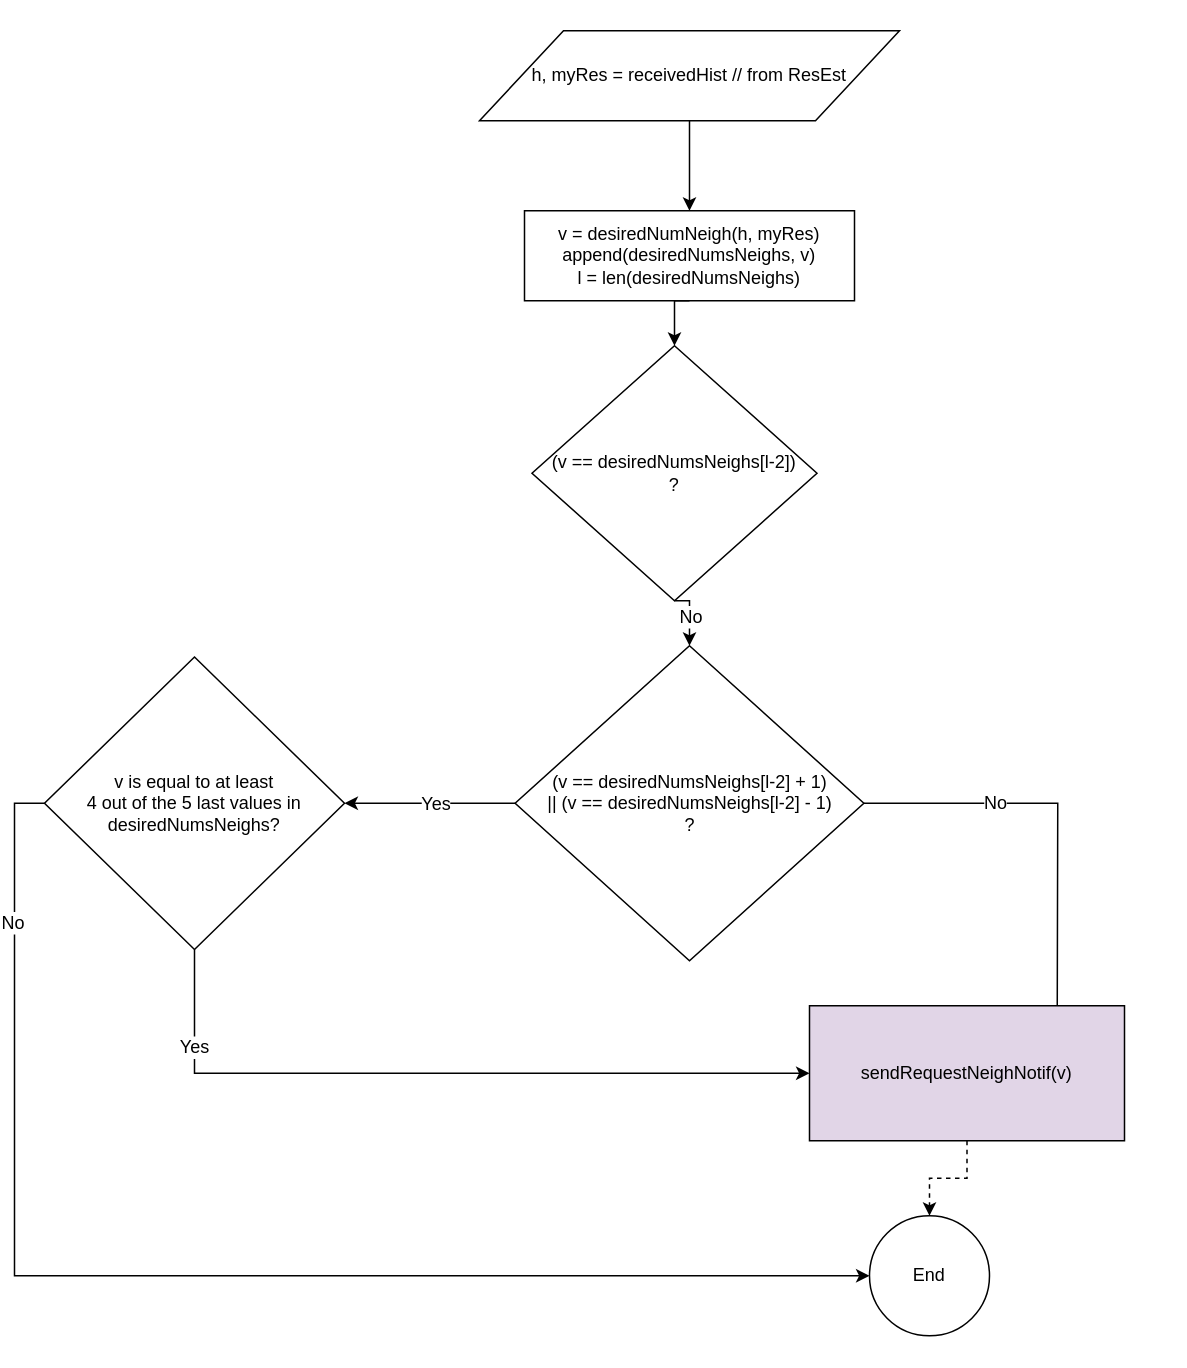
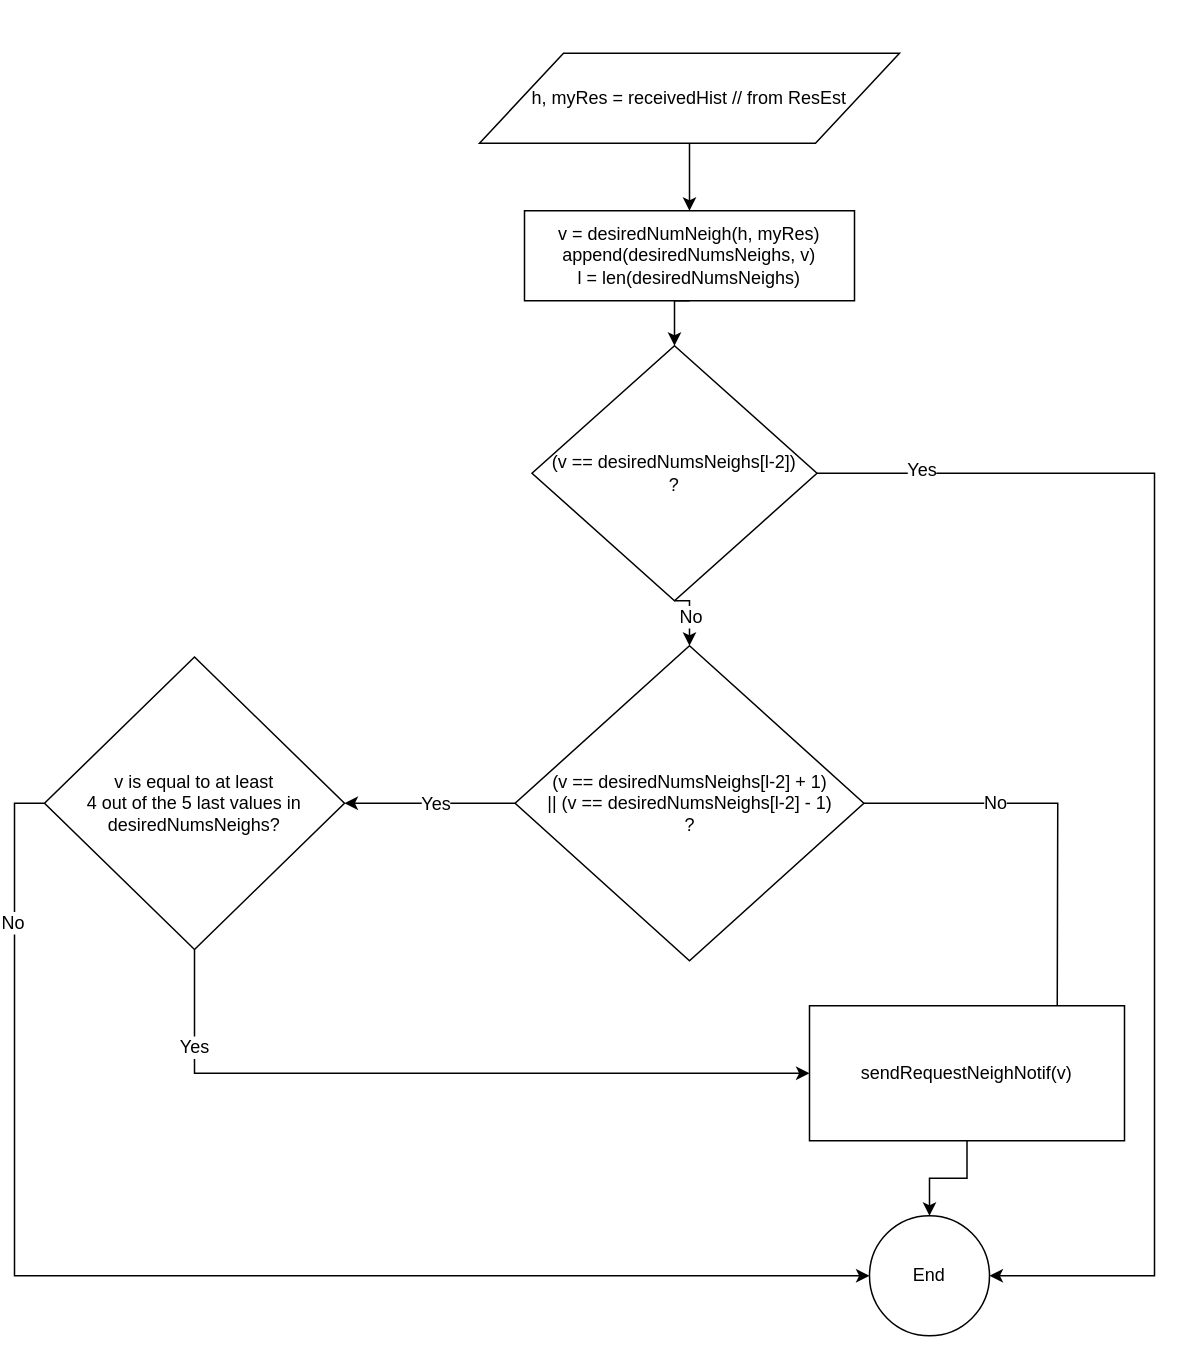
- <mxCell id="3" value="h, myRes = receivedHist // from ResEst" style="shape=parallelogram;perimeter=parallelogramPerimeter;whiteSpace=wrap;html=1;" vertex="1" parent="1"><mxGeometry x="310" y="20" width="280" height="60" as="geometry" /></mxCell>
+ <mxCell id="3" value="h, myRes = receivedHist // from ResEst" style="shape=parallelogram;perimeter=parallelogramPerimeter;whiteSpace=wrap;html=1;" vertex="1" parent="1"><mxGeometry x="310" y="35" width="280" height="60" as="geometry" /></mxCell>
+ <mxCell id="19" style="edgeStyle=orthogonalEdgeStyle;rounded=0;orthogonalLoop=1;jettySize=auto;html=1;exitX=1;exitY=0.5;exitDx=0;exitDy=0;entryX=1;entryY=0.5;entryDx=0;entryDy=0;" edge="1" parent="1" source="23" target="18"><mxGeometry relative="1" as="geometry"><Array as="points"><mxPoint x="760" y="315" /><mxPoint x="760" y="850" /></Array></mxGeometry></mxCell>
+ <mxCell id="20" value="Yes" style="text;html=1;align=center;verticalAlign=middle;resizable=0;points=[];;labelBackgroundColor=#ffffff;" vertex="1" connectable="0" parent="19"><mxGeometry x="-0.842" y="3" relative="1" as="geometry"><mxPoint as="offset" /></mxGeometry></mxCell>
- <mxCell id="17" value="sendRequestNeighNotif(v)" style="rounded=0;whiteSpace=wrap;html=1;fillColor=#e1d5e7;" vertex="1" parent="1"><mxGeometry x="530" y="670" width="210" height="90" as="geometry" /></mxCell>
+ <mxCell id="17" value="sendRequestNeighNotif(v)" style="rounded=0;whiteSpace=wrap;html=1;" vertex="1" parent="1"><mxGeometry x="530" y="670" width="210" height="90" as="geometry" /></mxCell>
- <mxCell id="16" style="edgeStyle=orthogonalEdgeStyle;rounded=0;orthogonalLoop=1;jettySize=auto;html=1;exitX=0.5;exitY=1;exitDx=0;exitDy=0;entryX=0.5;entryY=0;entryDx=0;entryDy=0;dashed=1;" edge="1" parent="1" source="17" target="18"><mxGeometry relative="1" as="geometry" /></mxCell>
+ <mxCell id="16" style="edgeStyle=orthogonalEdgeStyle;rounded=0;orthogonalLoop=1;jettySize=auto;html=1;exitX=0.5;exitY=1;exitDx=0;exitDy=0;entryX=0.5;entryY=0;entryDx=0;entryDy=0;" edge="1" parent="1" source="17" target="18"><mxGeometry relative="1" as="geometry" /></mxCell>
